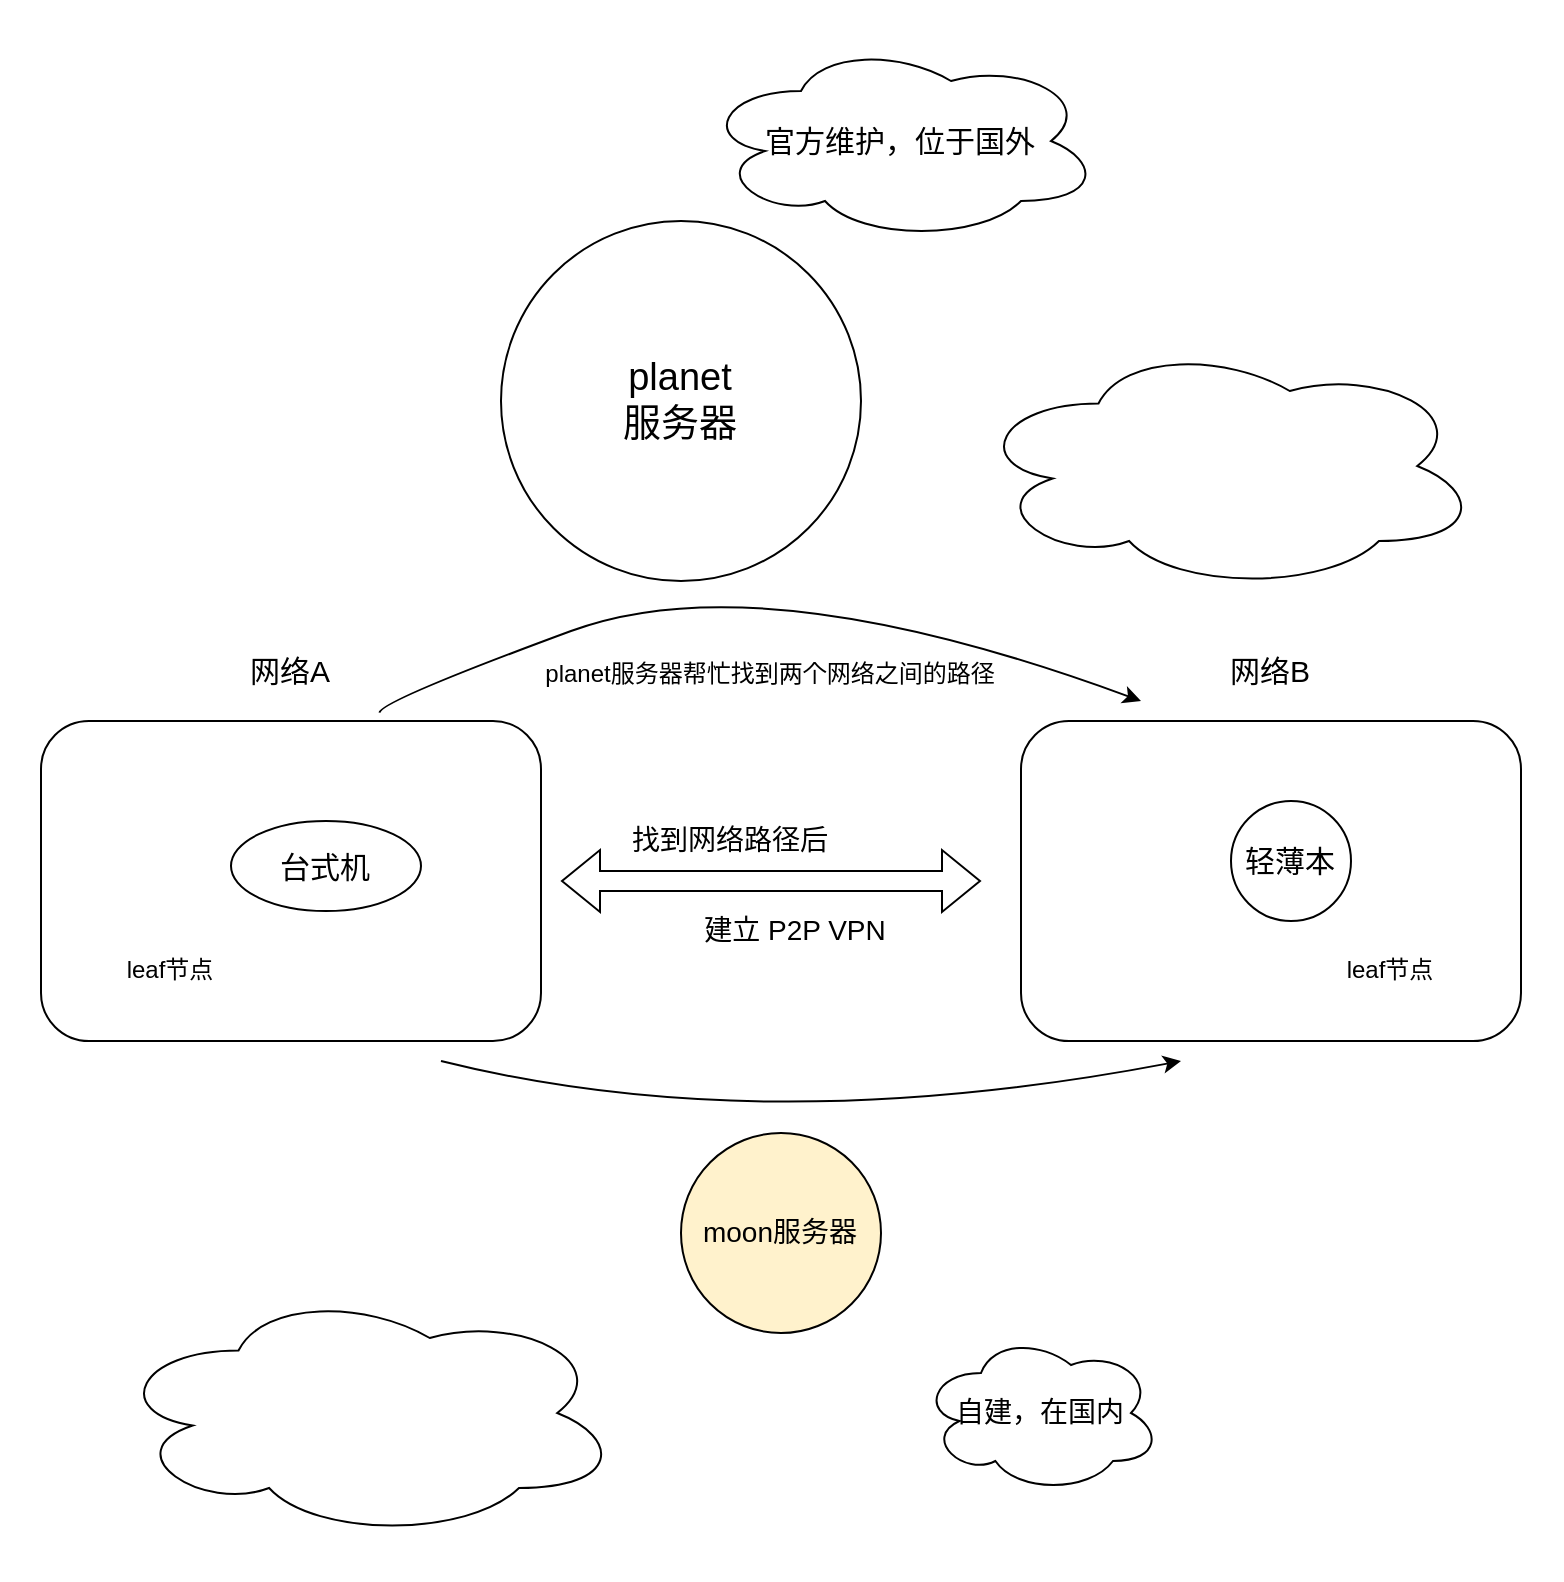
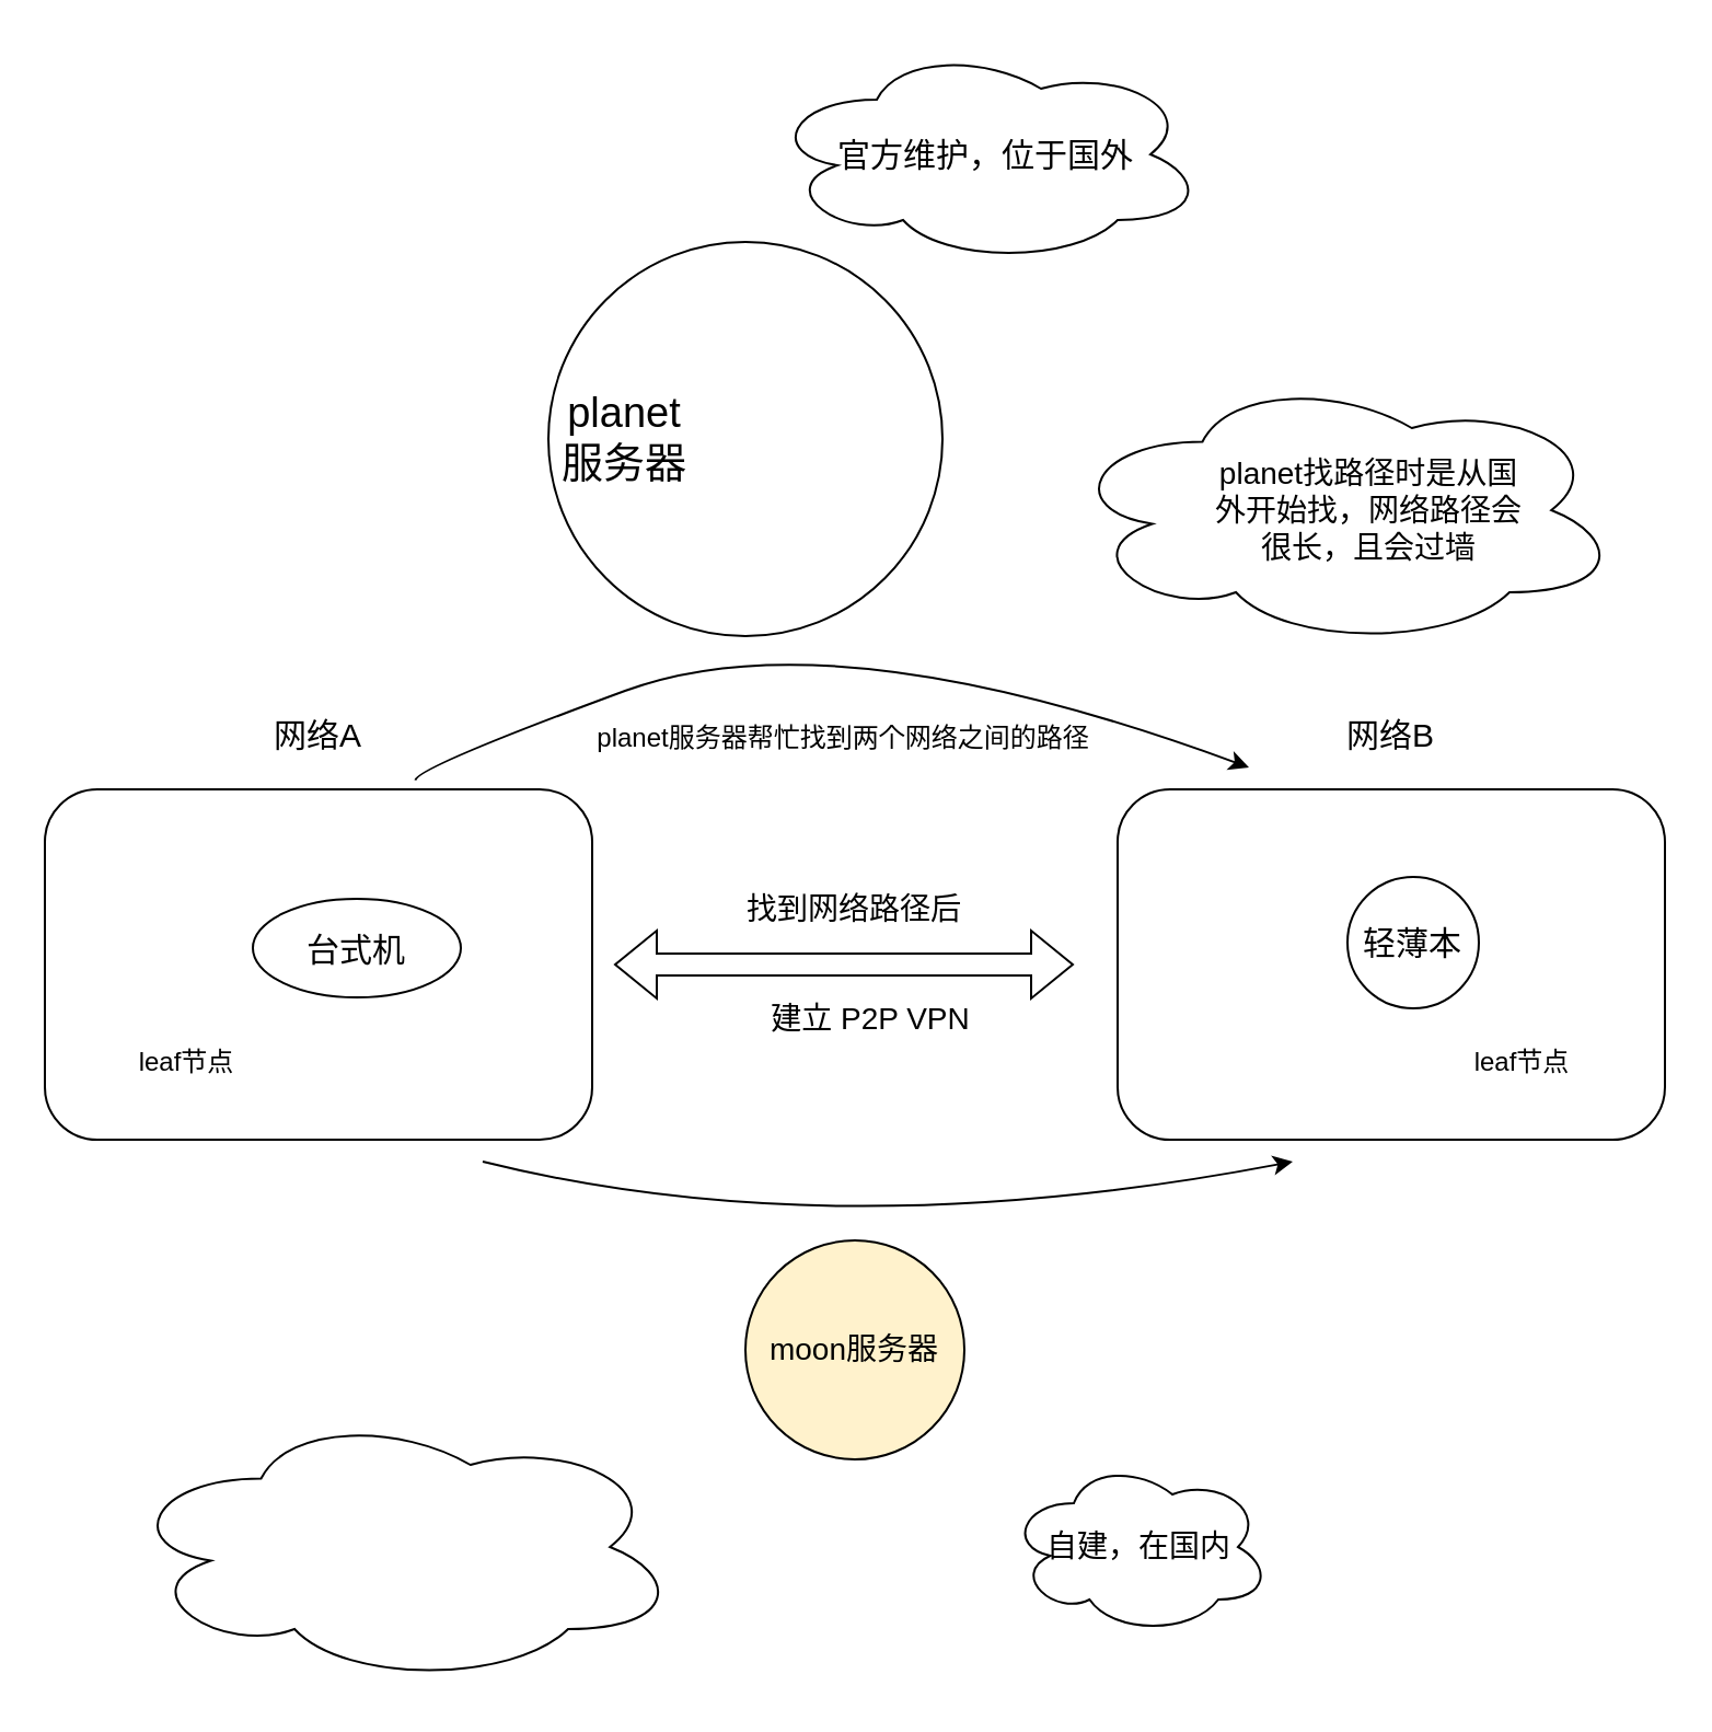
- <mxCell id="3" value="&lt;font style=&quot;font-size: 19px&quot;&gt;planet 服务器&lt;/font&gt;" style="text;html=1;strokeColor=none;fillColor=none;align=center;verticalAlign=middle;whiteSpace=wrap;rounded=0;" vertex="1" parent="1"><mxGeometry x="310" y="185" width="60" height="30" as="geometry" /></mxCell>
+ <mxCell id="3" value="&lt;font style=&quot;font-size: 19px&quot;&gt;planet 服务器&lt;/font&gt;" style="text;html=1;strokeColor=none;fillColor=none;align=center;verticalAlign=middle;whiteSpace=wrap;rounded=0;" vertex="1" parent="1"><mxGeometry x="255" y="185" width="60" height="30" as="geometry" /></mxCell>
+ <mxCell id="16" value="&lt;font style=&quot;font-size: 14px&quot;&gt;planet找路径时是从国外开始找，网络路径会很长，且会过墙&lt;/font&gt;" style="text;html=1;strokeColor=none;fillColor=none;align=center;verticalAlign=middle;whiteSpace=wrap;rounded=0;fontSize=12;" vertex="1" parent="1"><mxGeometry x="550" y="217.5" width="150" height="30" as="geometry" /></mxCell>
- <mxCell id="23" value="找到网络路径后" style="text;html=1;strokeColor=none;fillColor=none;align=center;verticalAlign=middle;whiteSpace=wrap;rounded=0;fontSize=14;" vertex="1" parent="1"><mxGeometry x="315" y="405" width="100" height="30" as="geometry" /></mxCell>
+ <mxCell id="23" value="找到网络路径后" style="text;html=1;strokeColor=none;fillColor=none;align=center;verticalAlign=middle;whiteSpace=wrap;rounded=0;fontSize=14;" vertex="1" parent="1"><mxGeometry x="340" y="400" width="100" height="30" as="geometry" /></mxCell>
